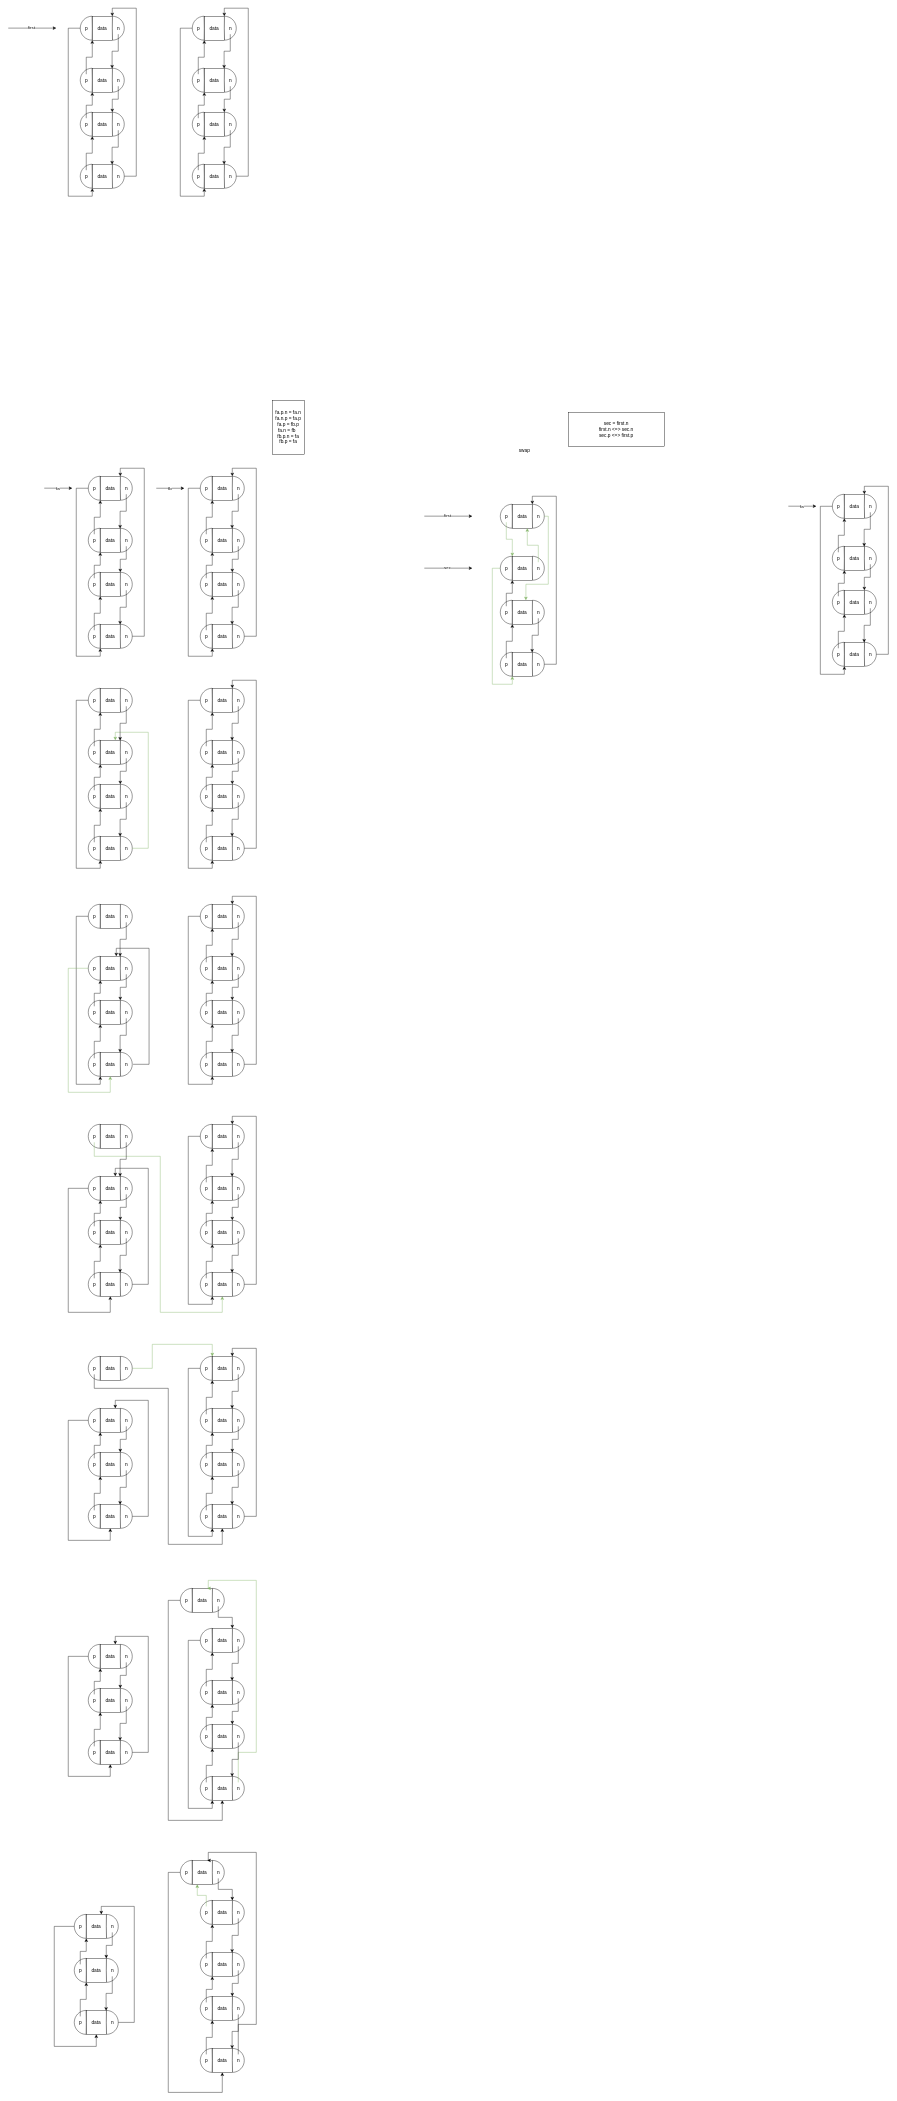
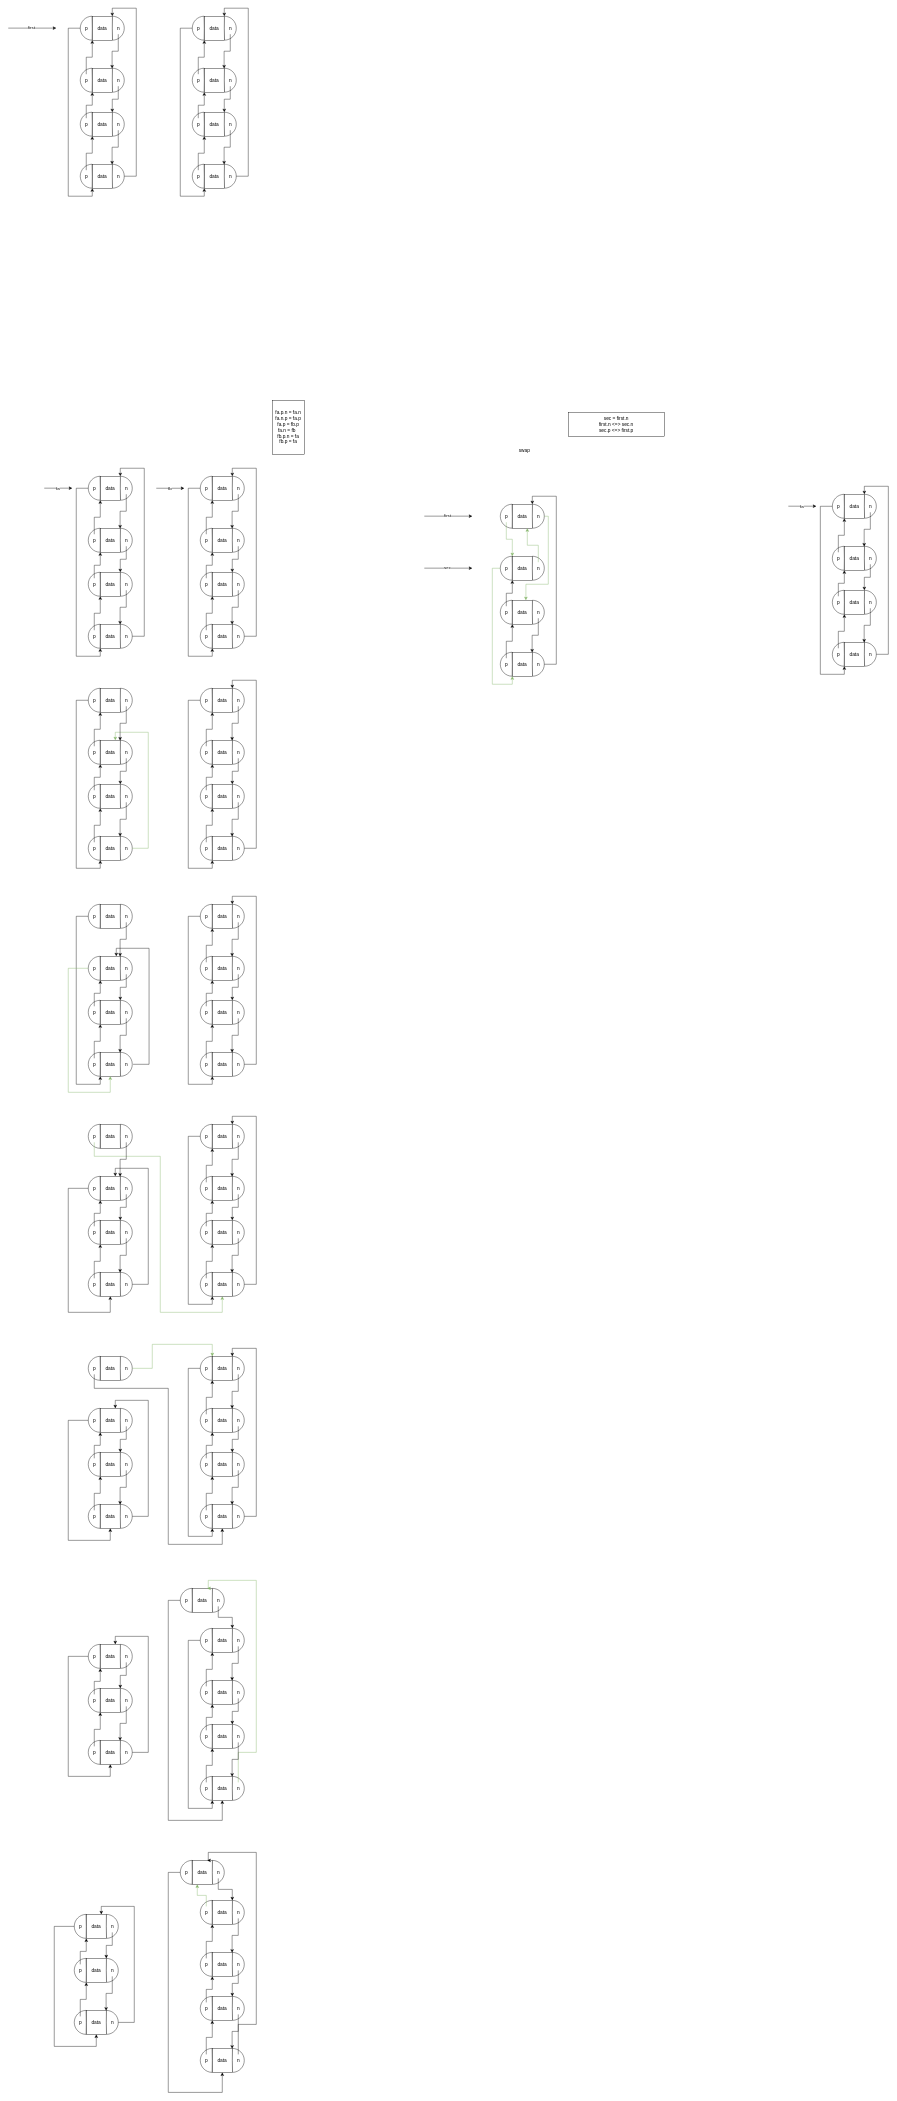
- <mxCell id="92" value="&lt;div&gt;sec = first.n&lt;br&gt;&lt;/div&gt;&lt;div&gt;first.n &amp;lt;=&amp;gt; sec.n&lt;br&gt;&lt;/div&gt;&lt;div&gt;sec.p &amp;lt;=&amp;gt; first.p&lt;br&gt;&lt;/div&gt;" style="rounded=0;whiteSpace=wrap;html=1;" vertex="1" parent="1"><mxGeometry x="1420" y="1030" width="240" height="85" as="geometry" /></mxCell>
+ <mxCell id="92" value="&lt;div&gt;sec = first.n&lt;br&gt;&lt;/div&gt;&lt;div&gt;first.n &amp;lt;=&amp;gt; sec.n&lt;br&gt;&lt;/div&gt;&lt;div&gt;sec.p &amp;lt;=&amp;gt; first.p&lt;br&gt;&lt;/div&gt;" style="rounded=0;whiteSpace=wrap;html=1;" vertex="1" parent="1"><mxGeometry x="1420" y="1030" width="240" height="60" as="geometry" /></mxCell>
